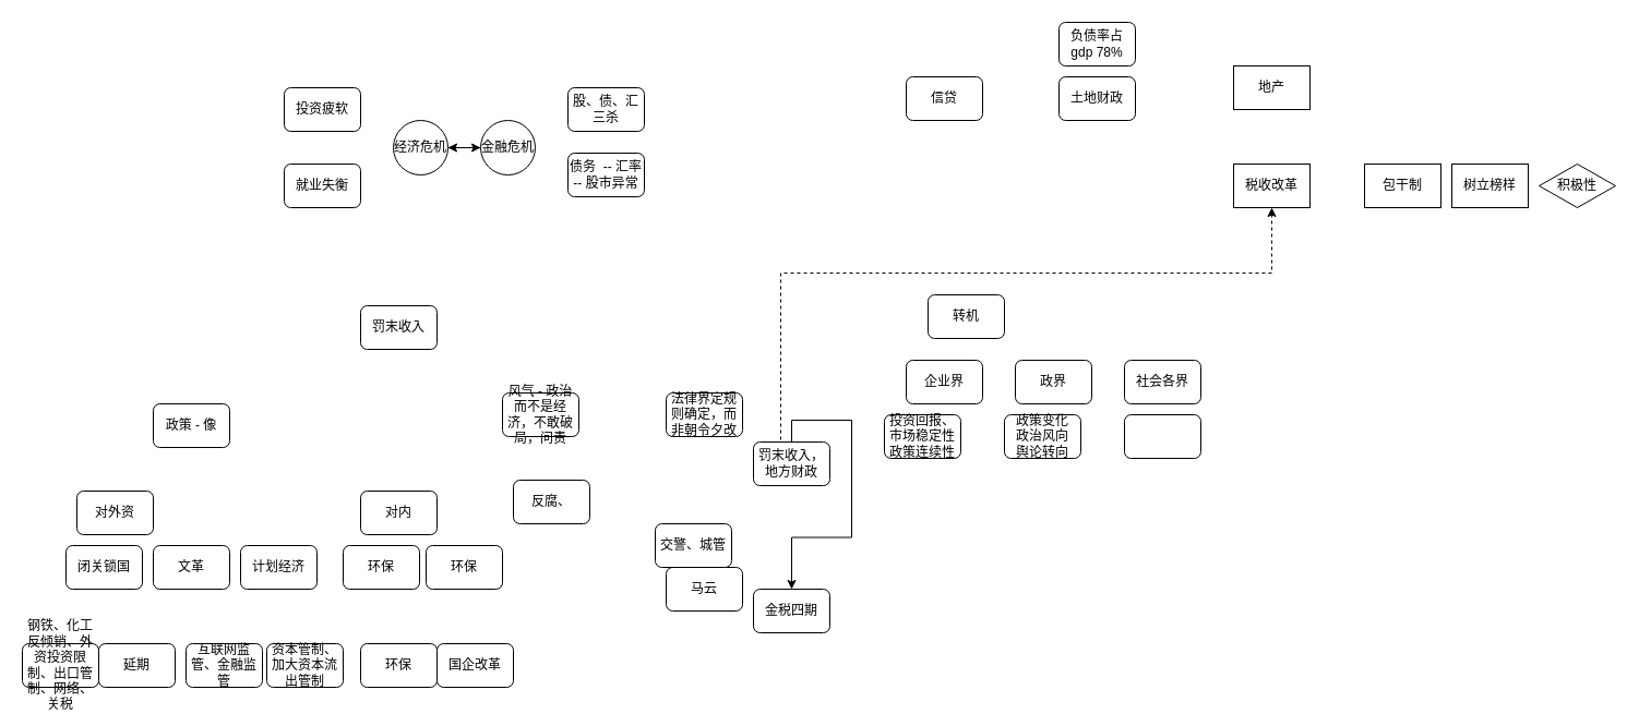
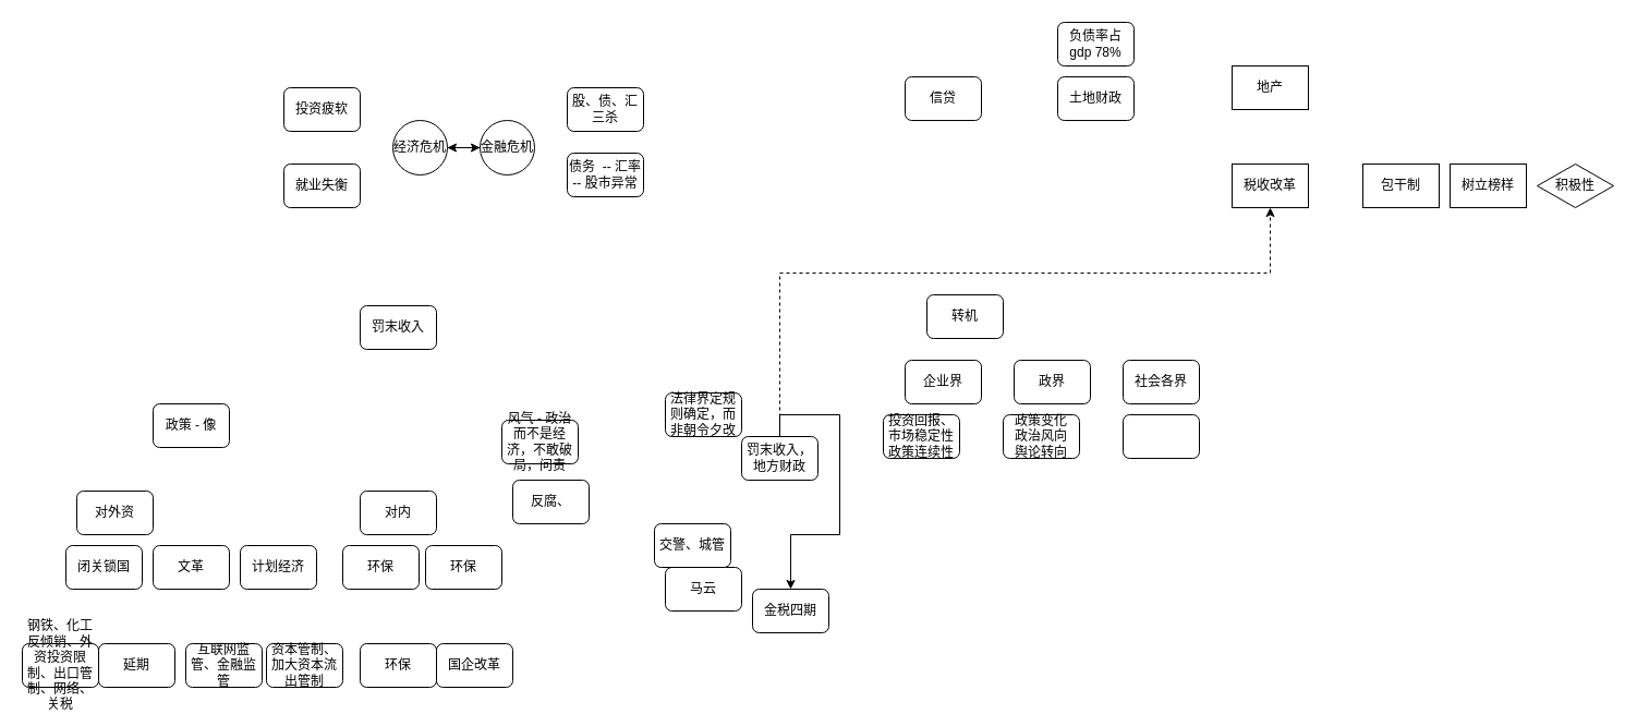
- <mxCell id="5" value="风气 - 政治 而不是经济，不敢破局，问责" style="rounded=1;whiteSpace=wrap;html=1;" vertex="1" parent="1"><mxGeometry x="460" y="360" width="70" height="40" as="geometry" /></mxCell>
+ <mxCell id="5" value="风气 - 政治 而不是经济，不敢破局，问责" style="rounded=1;whiteSpace=wrap;html=1;" vertex="1" parent="1"><mxGeometry x="460" y="385" width="70" height="40" as="geometry" /></mxCell>
- <mxCell id="43" value="罚末收入，地方财政" style="rounded=1;whiteSpace=wrap;html=1;" vertex="1" parent="1"><mxGeometry x="690" y="405" width="70" height="40" as="geometry" /></mxCell>
+ <mxCell id="43" value="罚末收入，地方财政" style="rounded=1;whiteSpace=wrap;html=1;" vertex="1" parent="1"><mxGeometry x="680" y="400" width="70" height="40" as="geometry" /></mxCell>
